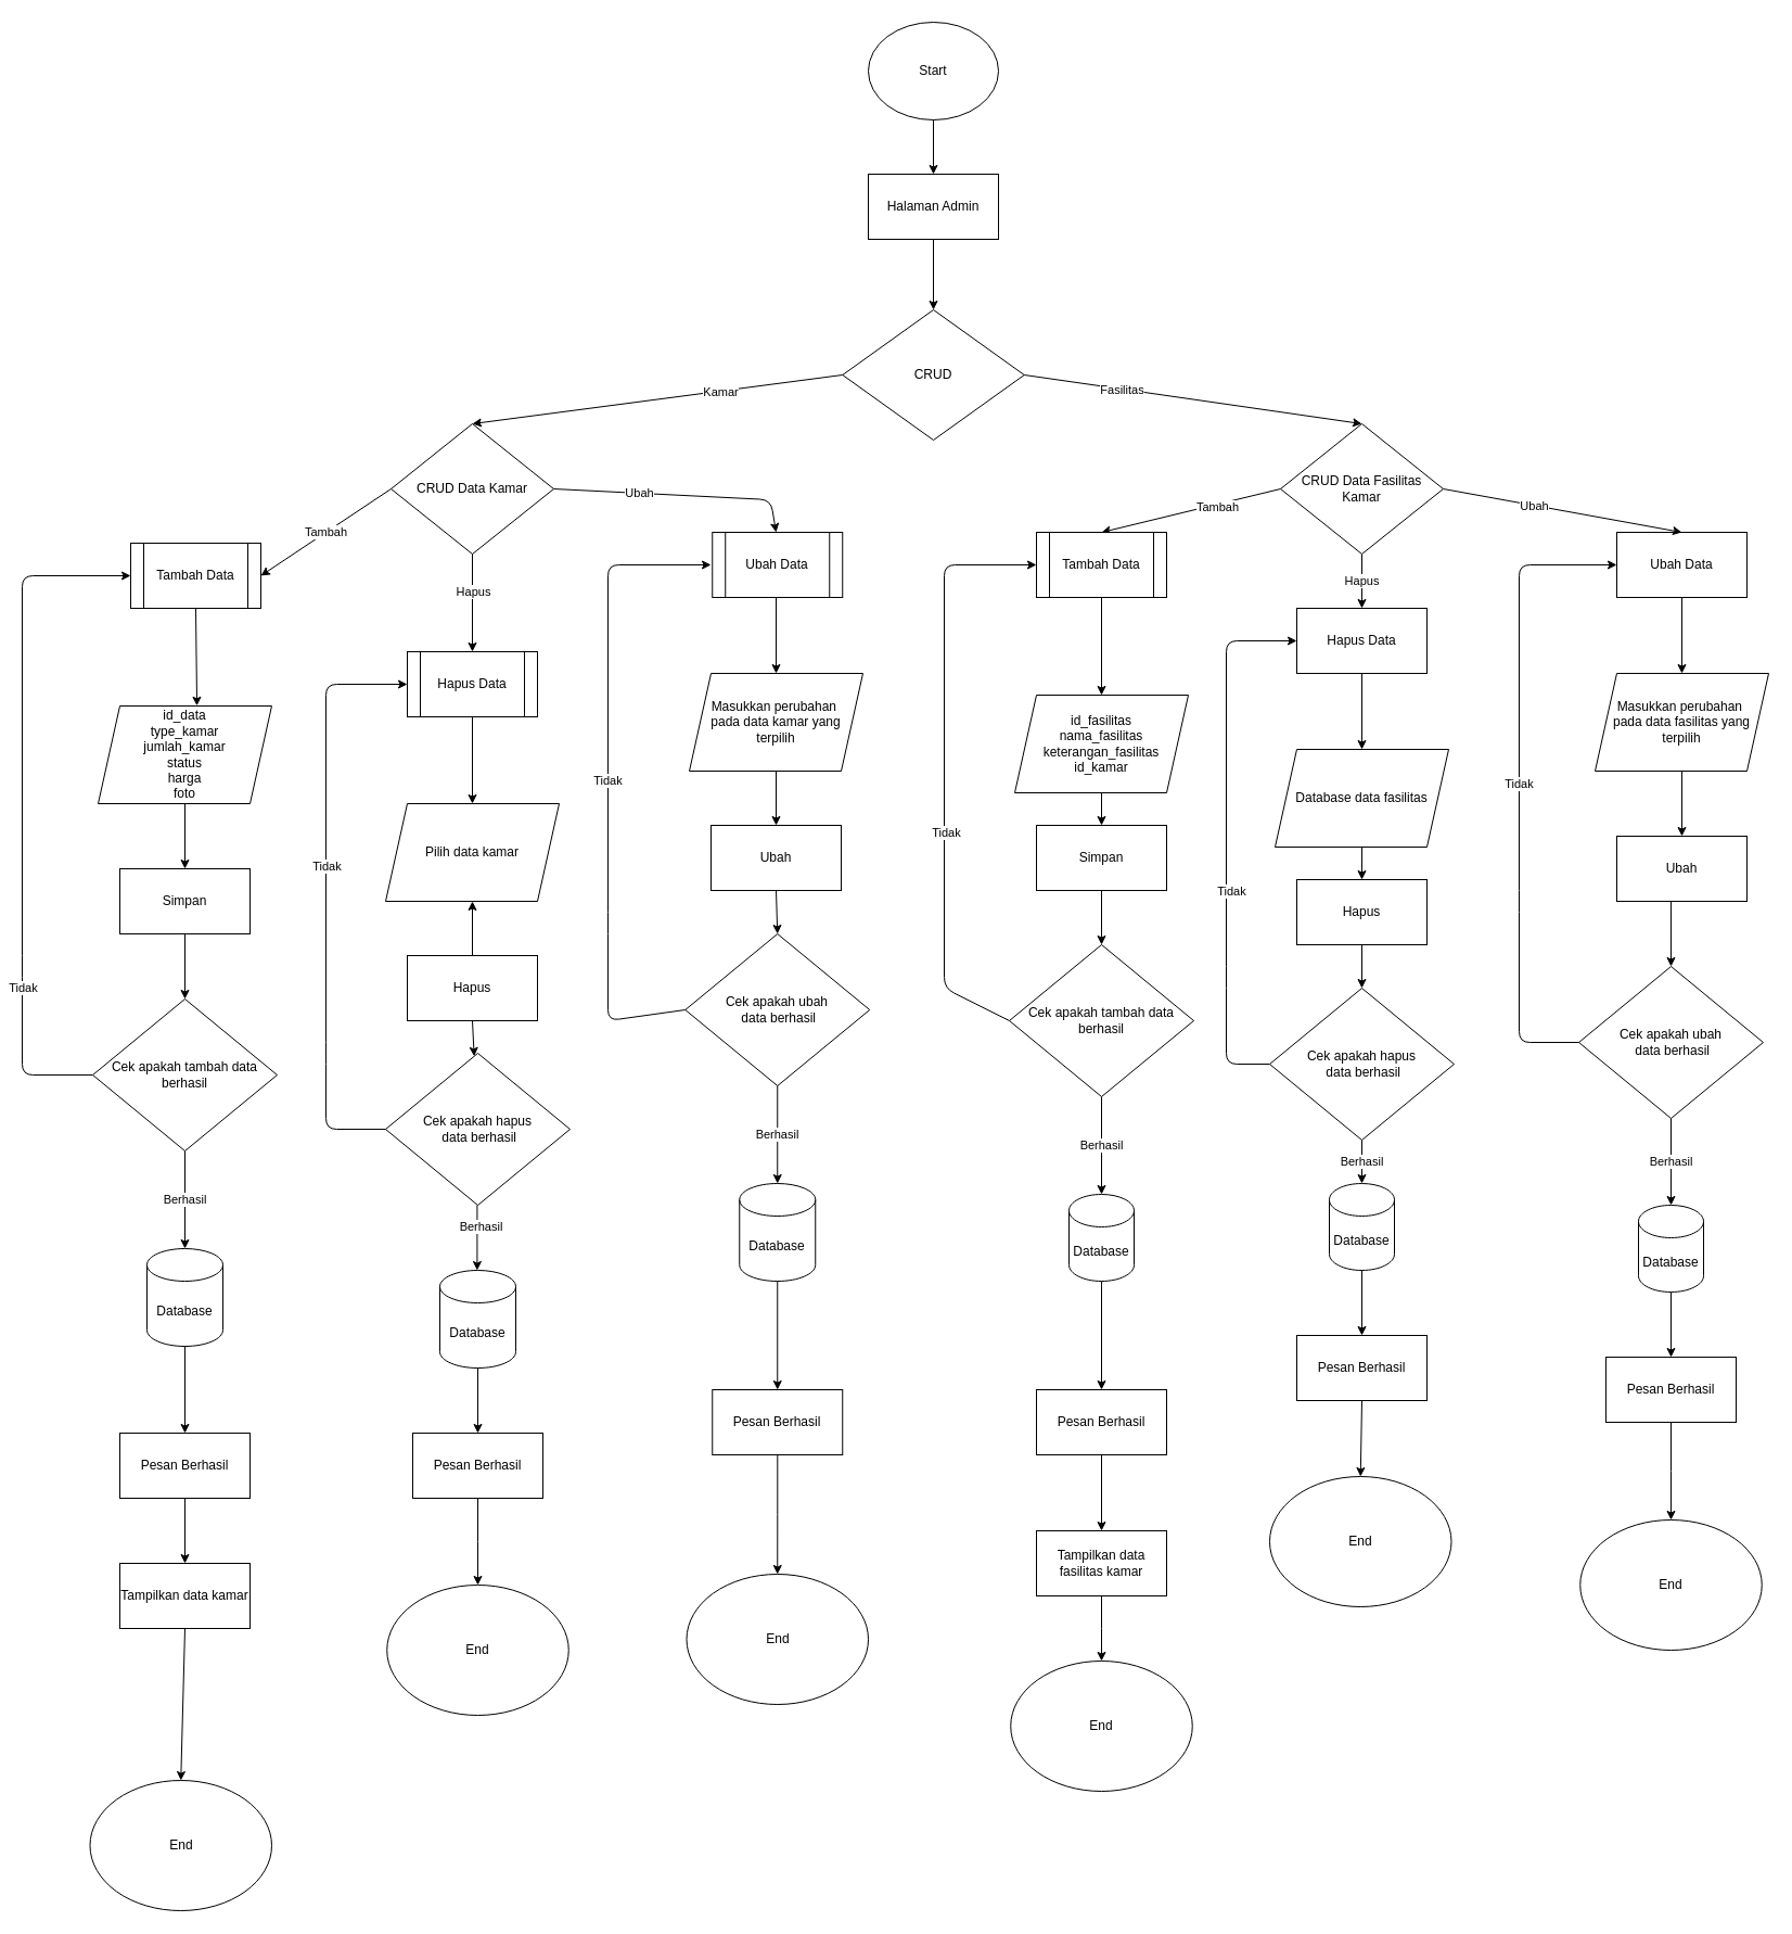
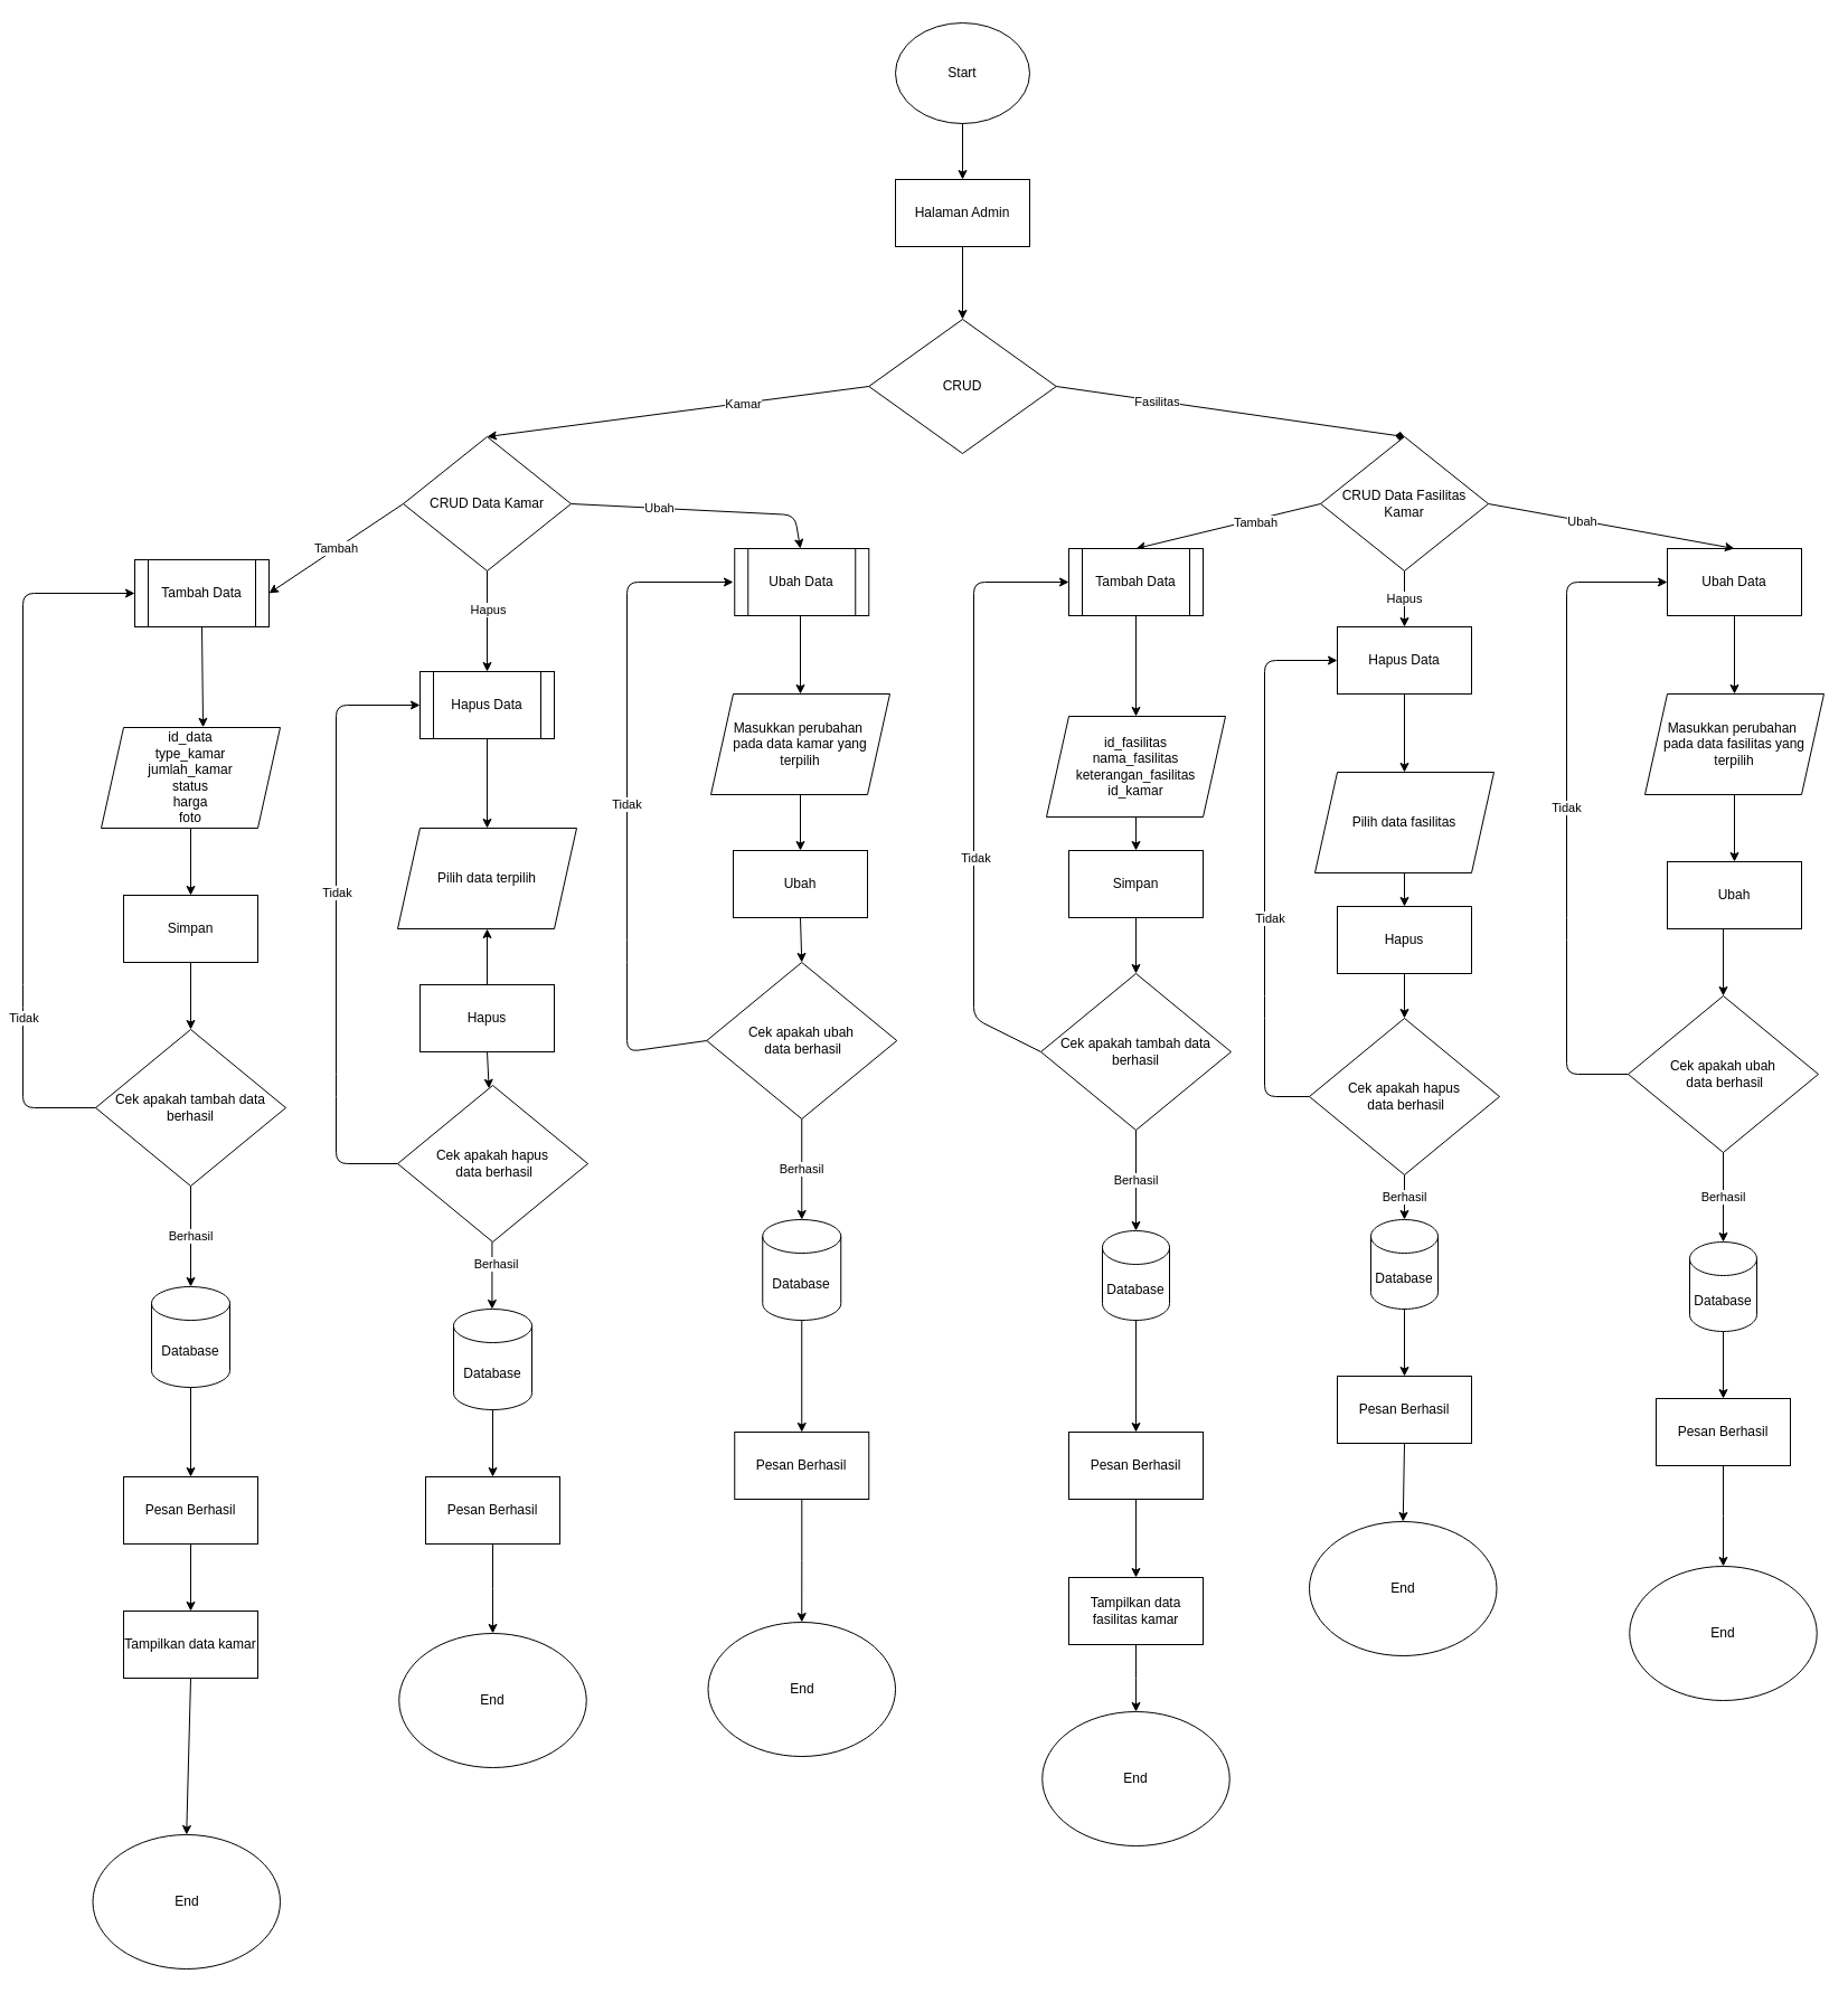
- <mxCell id="58" value="" style="endArrow=classic;html=1;exitX=1;exitY=0.5;exitDx=0;exitDy=0;entryX=0.5;entryY=0;entryDx=0;entryDy=0;" parent="1" source="10" target="11" edge="1"><mxGeometry width="50" height="50" relative="1" as="geometry"><mxPoint x="1070" y="520" as="sourcePoint" /><mxPoint x="1120" y="470" as="targetPoint" /></mxGeometry></mxCell>
+ <mxCell id="58" value="" style="endArrow=diamond;html=1;exitX=1;exitY=0.5;exitDx=0;exitDy=0;entryX=0.5;entryY=0;entryDx=0;entryDy=0;" parent="1" source="10" target="11" edge="1"><mxGeometry width="50" height="50" relative="1" as="geometry"><mxPoint x="1070" y="520" as="sourcePoint" /><mxPoint x="1120" y="470" as="targetPoint" /></mxGeometry></mxCell>
- <mxCell id="15" value="Database data fasilitas" style="shape=parallelogram;perimeter=parallelogramPerimeter;whiteSpace=wrap;html=1;fixedSize=1;" parent="1" vertex="1"><mxGeometry x="1175" y="690" width="160" height="90" as="geometry" /></mxCell>
+ <mxCell id="15" value="Pilih data fasilitas" style="shape=parallelogram;perimeter=parallelogramPerimeter;whiteSpace=wrap;html=1;fixedSize=1;" parent="1" vertex="1"><mxGeometry x="1175" y="690" width="160" height="90" as="geometry" /></mxCell>
- <mxCell id="6" value="Pilih data kamar" style="shape=parallelogram;perimeter=parallelogramPerimeter;whiteSpace=wrap;html=1;fixedSize=1;" parent="1" vertex="1"><mxGeometry x="355" y="740" width="160" height="90" as="geometry" /></mxCell>
+ <mxCell id="6" value="Pilih data terpilih" style="shape=parallelogram;perimeter=parallelogramPerimeter;whiteSpace=wrap;html=1;fixedSize=1;" parent="1" vertex="1"><mxGeometry x="355" y="740" width="160" height="90" as="geometry" /></mxCell>
